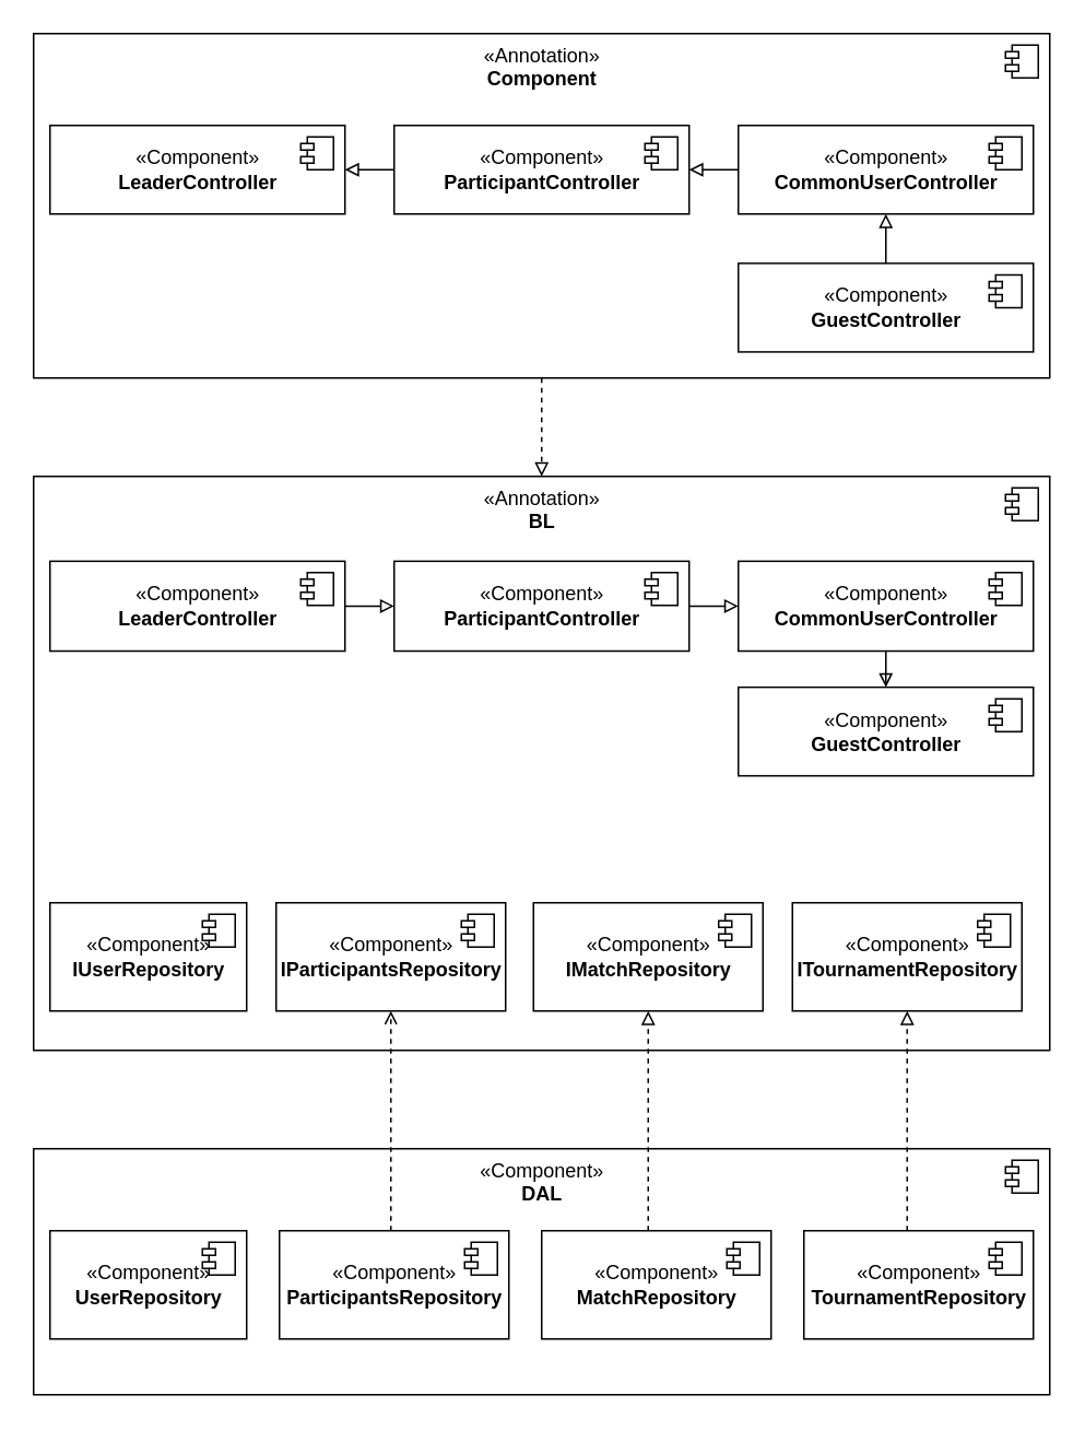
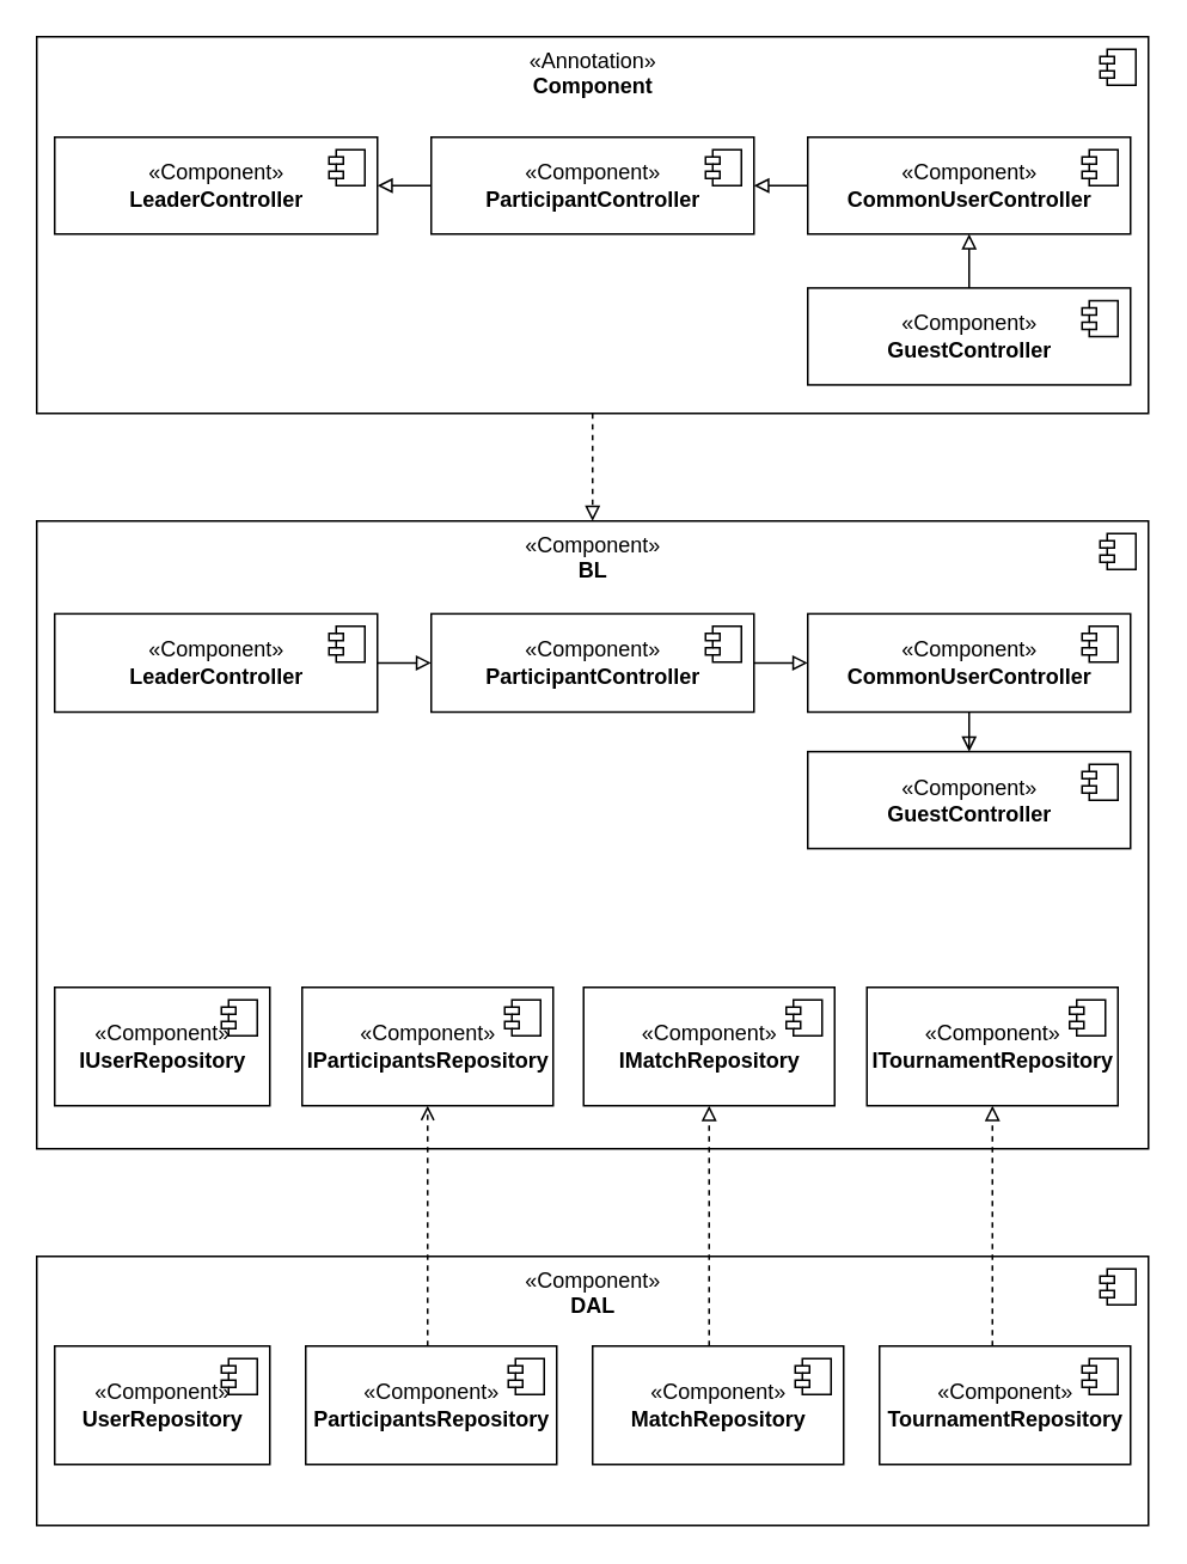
- <mxCell id="2" value="«Annotation»&lt;br&gt;&lt;b&gt;BL&lt;/b&gt;" style="html=1;horizontal=1;verticalAlign=top;" vertex="1" parent="1"><mxGeometry x="20" y="290" width="620" height="350" as="geometry" /></mxCell>
+ <mxCell id="2" value="«Component»&lt;br&gt;&lt;b&gt;BL&lt;/b&gt;" style="html=1;horizontal=1;verticalAlign=top;" vertex="1" parent="1"><mxGeometry x="20" y="290" width="620" height="350" as="geometry" /></mxCell>
